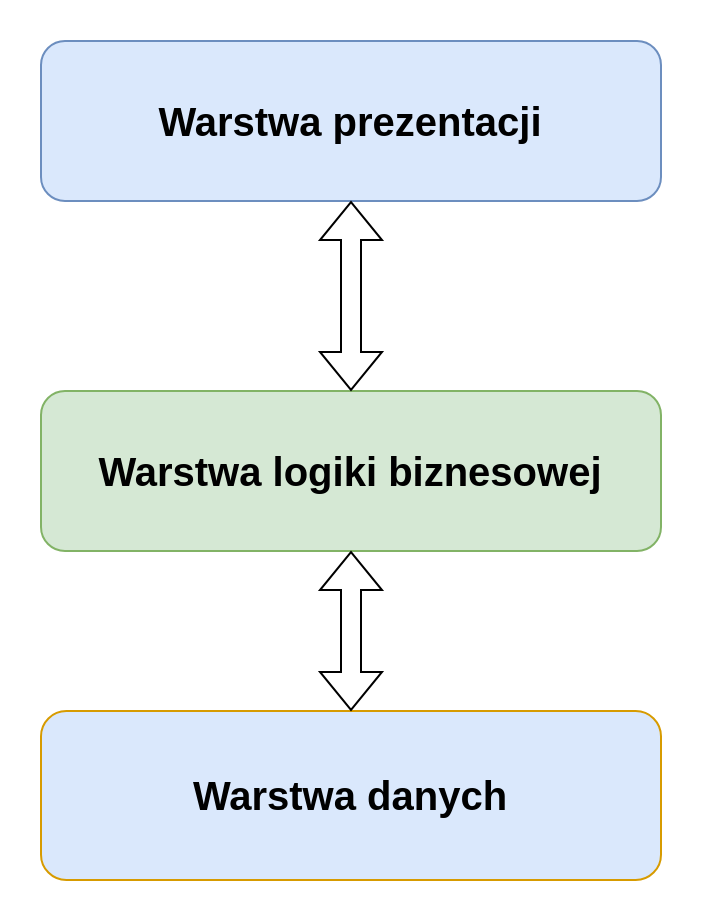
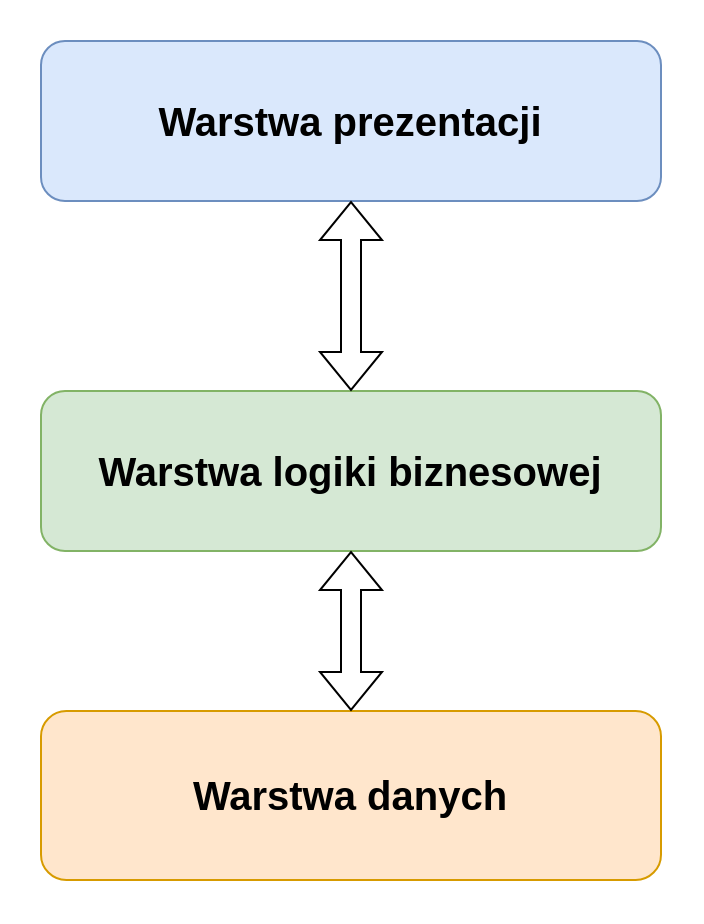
- <mxCell id="4" value="Warstwa danych" style="rounded=1;whiteSpace=wrap;html=1;fillColor=#dae8fc;strokeColor=#d79b00;fontSize=20;fontStyle=1;" vertex="1" parent="1"><mxGeometry x="20" y="355" width="310" height="84.5" as="geometry" /></mxCell>
+ <mxCell id="4" value="Warstwa danych" style="rounded=1;whiteSpace=wrap;html=1;fillColor=#ffe6cc;strokeColor=#d79b00;fontSize=20;fontStyle=1" vertex="1" parent="1"><mxGeometry x="20" y="355" width="310" height="84.5" as="geometry" /></mxCell>
